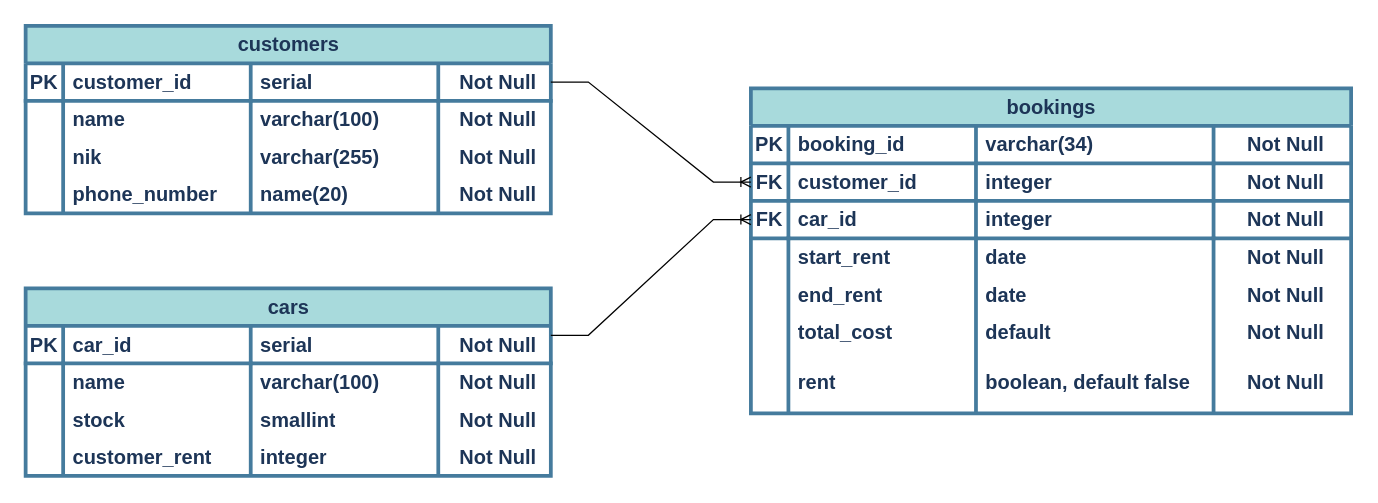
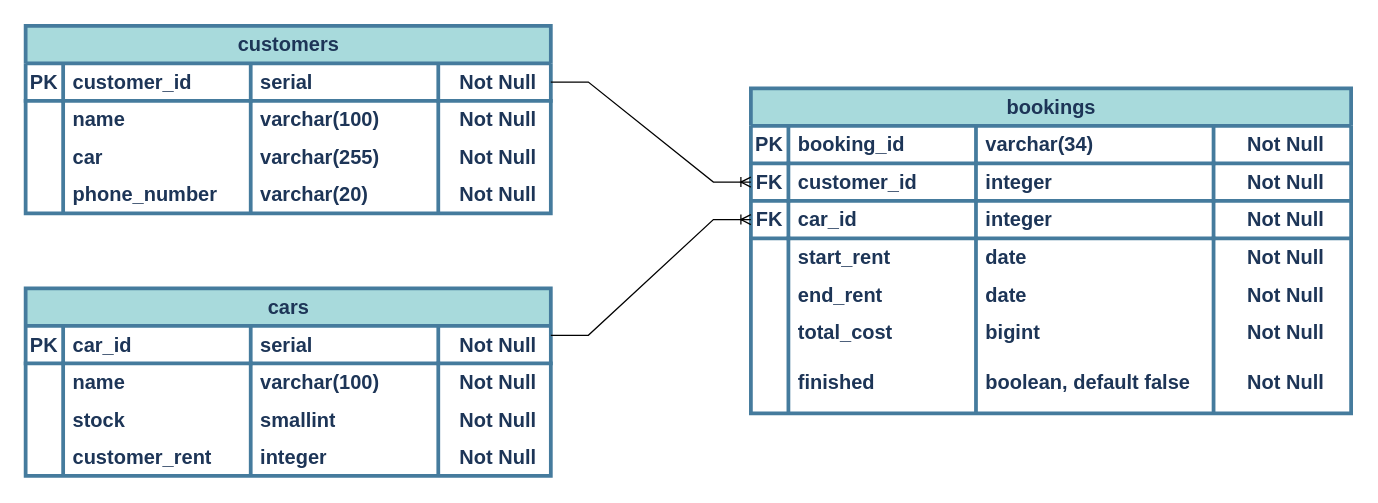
- <mxCell id="15" value="nik" style="shape=partialRectangle;connectable=0;fillColor=none;top=0;left=0;bottom=0;right=0;align=left;spacingLeft=6;overflow=hidden;whiteSpace=wrap;html=1;labelBackgroundColor=none;strokeColor=#457B9D;fontColor=#1D3557;strokeWidth=3;fontSize=16;fontStyle=1" vertex="1" parent="13"><mxGeometry x="30" width="150" height="30" as="geometry"><mxRectangle width="150" height="30" as="alternateBounds" /></mxGeometry></mxCell>
+ <mxCell id="15" value="car" style="shape=partialRectangle;connectable=0;fillColor=none;top=0;left=0;bottom=0;right=0;align=left;spacingLeft=6;overflow=hidden;whiteSpace=wrap;html=1;labelBackgroundColor=none;strokeColor=#457B9D;fontColor=#1D3557;strokeWidth=3;fontSize=16;fontStyle=1" vertex="1" parent="13"><mxGeometry x="30" width="150" height="30" as="geometry"><mxRectangle width="150" height="30" as="alternateBounds" /></mxGeometry></mxCell>
- <mxCell id="21" value="name(20)" style="shape=partialRectangle;connectable=0;fillColor=none;top=0;left=0;bottom=0;right=0;align=left;spacingLeft=6;overflow=hidden;whiteSpace=wrap;html=1;labelBackgroundColor=none;strokeColor=#457B9D;fontColor=#1D3557;strokeWidth=3;fontSize=16;fontStyle=1" vertex="1" parent="18"><mxGeometry x="180" width="150" height="30" as="geometry"><mxRectangle width="150" height="30" as="alternateBounds" /></mxGeometry></mxCell>
+ <mxCell id="21" value="varchar(20)" style="shape=partialRectangle;connectable=0;fillColor=none;top=0;left=0;bottom=0;right=0;align=left;spacingLeft=6;overflow=hidden;whiteSpace=wrap;html=1;labelBackgroundColor=none;strokeColor=#457B9D;fontColor=#1D3557;strokeWidth=3;fontSize=16;fontStyle=1" vertex="1" parent="18"><mxGeometry x="180" width="150" height="30" as="geometry"><mxRectangle width="150" height="30" as="alternateBounds" /></mxGeometry></mxCell>
- <mxCell id="52" value="default" style="shape=partialRectangle;connectable=0;fillColor=none;top=0;left=0;bottom=0;right=0;align=left;spacingLeft=6;overflow=hidden;whiteSpace=wrap;html=1;labelBackgroundColor=none;strokeColor=#457B9D;fontColor=#1D3557;strokeWidth=3;fontSize=16;fontStyle=1" vertex="1" parent="49"><mxGeometry x="180" width="190" height="30" as="geometry"><mxRectangle width="190" height="30" as="alternateBounds" /></mxGeometry></mxCell>
+ <mxCell id="52" value="bigint" style="shape=partialRectangle;connectable=0;fillColor=none;top=0;left=0;bottom=0;right=0;align=left;spacingLeft=6;overflow=hidden;whiteSpace=wrap;html=1;labelBackgroundColor=none;strokeColor=#457B9D;fontColor=#1D3557;strokeWidth=3;fontSize=16;fontStyle=1" vertex="1" parent="49"><mxGeometry x="180" width="190" height="30" as="geometry"><mxRectangle width="190" height="30" as="alternateBounds" /></mxGeometry></mxCell>
- <mxCell id="56" value="rent" style="shape=partialRectangle;connectable=0;fillColor=none;top=0;left=0;bottom=0;right=0;align=left;spacingLeft=6;overflow=hidden;whiteSpace=wrap;html=1;labelBackgroundColor=none;strokeColor=#457B9D;fontColor=#1D3557;strokeWidth=3;fontSize=16;fontStyle=1" vertex="1" parent="54"><mxGeometry x="30" width="150" height="50" as="geometry"><mxRectangle width="150" height="50" as="alternateBounds" /></mxGeometry></mxCell>
+ <mxCell id="56" value="finished" style="shape=partialRectangle;connectable=0;fillColor=none;top=0;left=0;bottom=0;right=0;align=left;spacingLeft=6;overflow=hidden;whiteSpace=wrap;html=1;labelBackgroundColor=none;strokeColor=#457B9D;fontColor=#1D3557;strokeWidth=3;fontSize=16;fontStyle=1" vertex="1" parent="54"><mxGeometry x="30" width="150" height="50" as="geometry"><mxRectangle width="150" height="50" as="alternateBounds" /></mxGeometry></mxCell>
